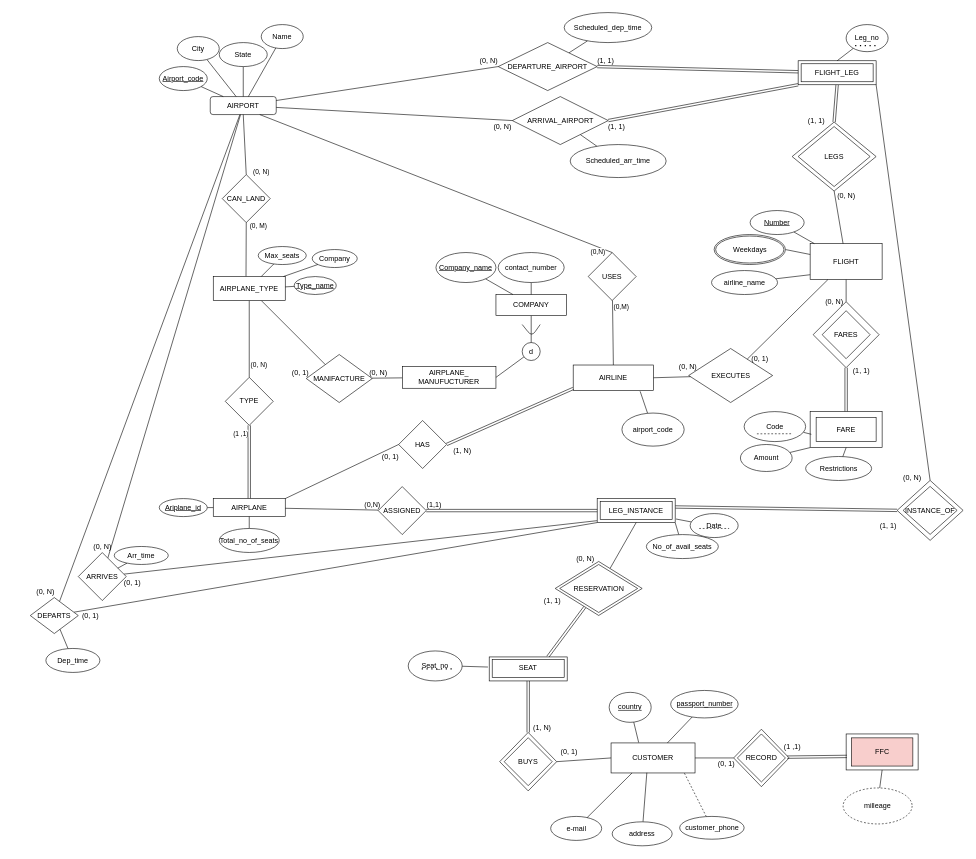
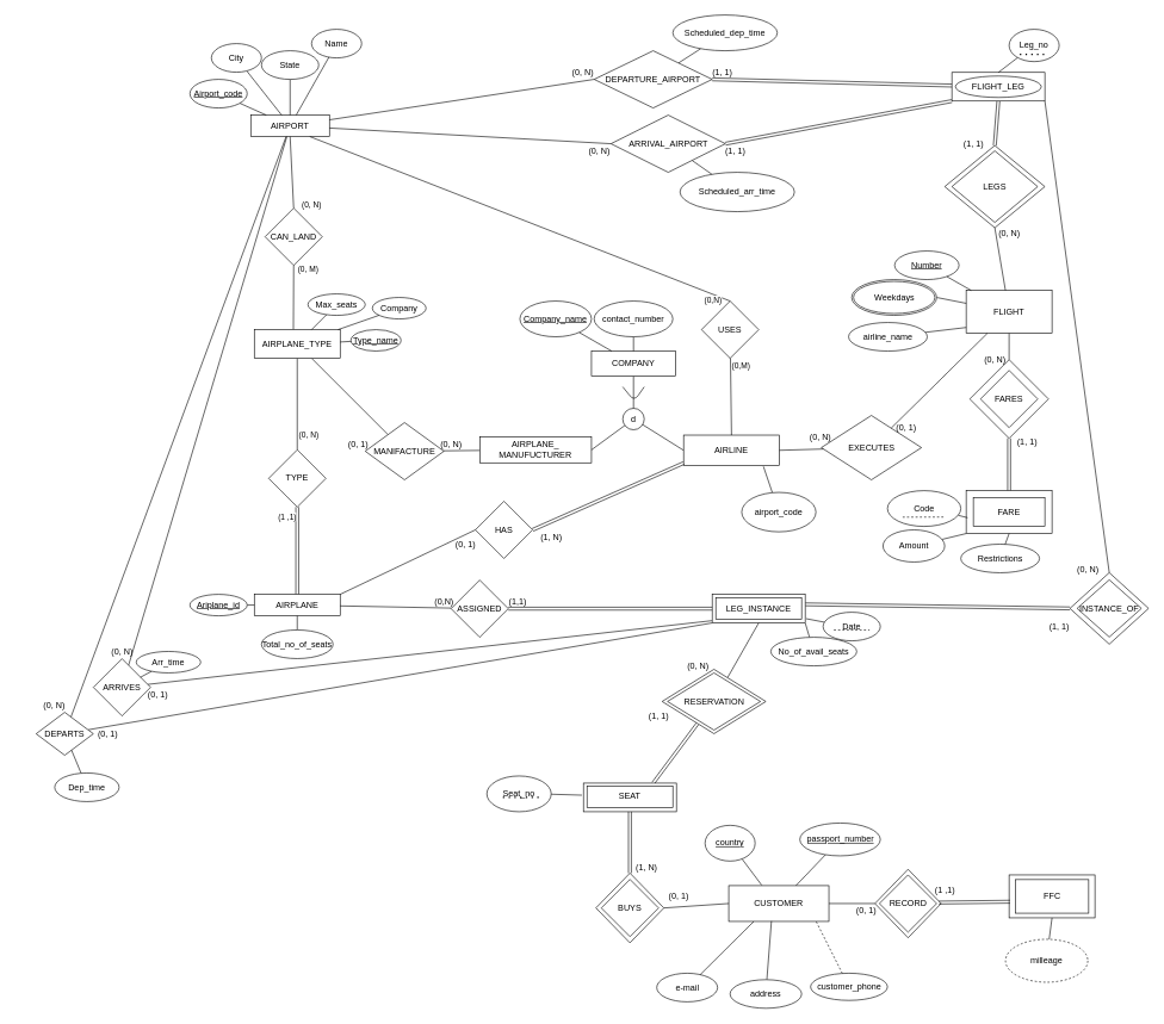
- <mxCell id="134" value="FLIGHT_LEG" style="rounded=0;whiteSpace=wrap;html=1;" parent="132" vertex="1"><mxGeometry x="5" y="65.32" width="120" height="30" as="geometry" /></mxCell>
+ <mxCell id="134" value="FLIGHT_LEG" style="ellipse;whiteSpace=wrap;html=1;" parent="132" vertex="1"><mxGeometry x="5" y="65.32" width="120" height="30" as="geometry" /></mxCell>
- <mxCell id="6" value="AIRPORT" style="whiteSpace=wrap;html=1;rounded=1;" parent="1" vertex="1"><mxGeometry x="350" y="160" width="110" height="30" as="geometry" /></mxCell>
+ <mxCell id="6" value="AIRPORT" style="rounded=0;whiteSpace=wrap;html=1;" parent="1" vertex="1"><mxGeometry x="350" y="160" width="110" height="30" as="geometry" /></mxCell>
+ <mxCell id="60" value="" style="endArrow=none;html=1;exitX=0;exitY=0.5;exitDx=0;exitDy=0;" parent="1" source="61" target="58" edge="1"><mxGeometry width="50" height="50" relative="1" as="geometry"><mxPoint x="960" y="630" as="sourcePoint" /><mxPoint x="850" y="650" as="targetPoint" /></mxGeometry></mxCell>
- <mxCell id="109" value="&lt;u&gt;country&lt;/u&gt;" style="ellipse;whiteSpace=wrap;html=1;" parent="1" vertex="1"><mxGeometry x="1015" y="1153.16" width="70" height="50" as="geometry" /></mxCell>
+ <mxCell id="109" value="&lt;u&gt;country&lt;/u&gt;" style="ellipse;whiteSpace=wrap;html=1;" parent="1" vertex="1"><mxGeometry x="985" y="1153.16" width="70" height="50" as="geometry" /></mxCell>
- <mxCell id="50" value="FFC" style="rounded=0;whiteSpace=wrap;html=1;fillColor=#f8cecc;" parent="1" vertex="1"><mxGeometry x="1418.75" y="1229.05" width="102.5" height="46.99" as="geometry" /></mxCell>
+ <mxCell id="50" value="FFC" style="rounded=0;whiteSpace=wrap;html=1;" parent="1" vertex="1"><mxGeometry x="1418.75" y="1229.05" width="102.5" height="46.99" as="geometry" /></mxCell>
